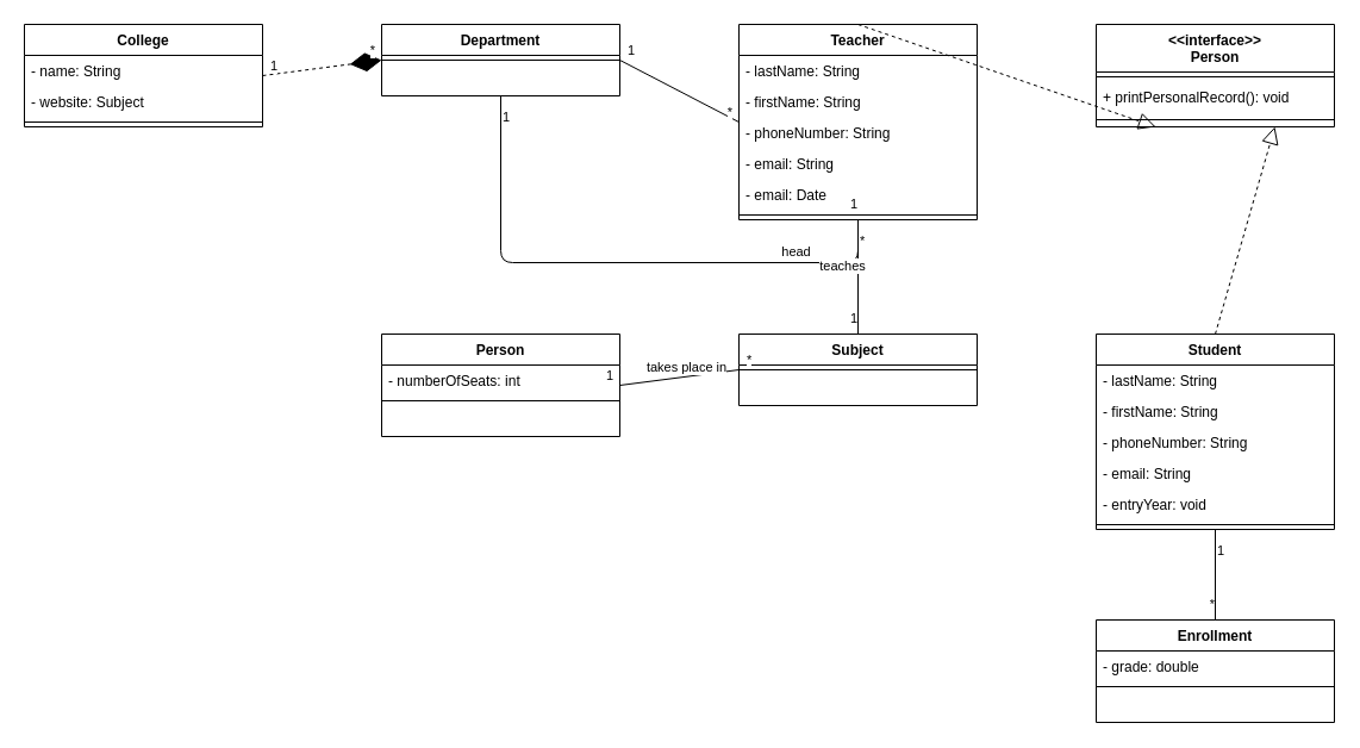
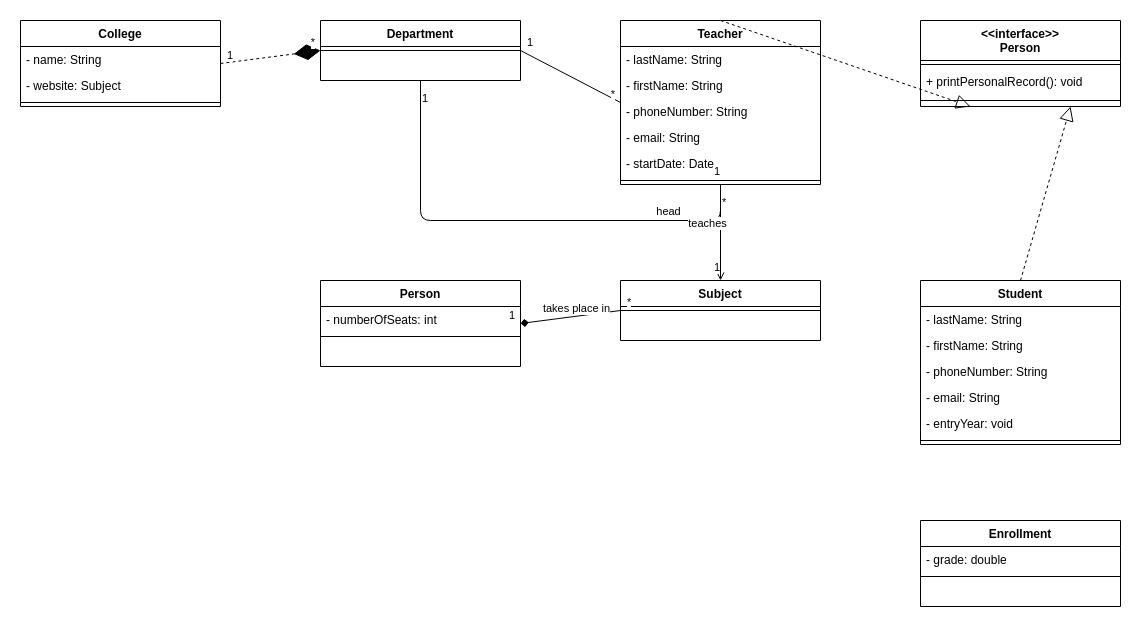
- <mxCell id="14" value="- email: Date" style="text;strokeColor=none;fillColor=none;align=left;verticalAlign=top;spacingLeft=4;spacingRight=4;overflow=hidden;rotatable=0;points=[[0,0.5],[1,0.5]];portConstraint=eastwest;" vertex="1" parent="9"><mxGeometry y="130" width="200" height="26" as="geometry" /></mxCell>
+ <mxCell id="14" value="- startDate: Date" style="text;strokeColor=none;fillColor=none;align=left;verticalAlign=top;spacingLeft=4;spacingRight=4;overflow=hidden;rotatable=0;points=[[0,0.5],[1,0.5]];portConstraint=eastwest;" vertex="1" parent="9"><mxGeometry y="130" width="200" height="26" as="geometry" /></mxCell>
- <mxCell id="48" value="" style="endArrow=none;html=1;exitX=0.5;exitY=1;exitDx=0;exitDy=0;entryX=0.5;entryY=0;entryDx=0;entryDy=0;" edge="1" parent="1" source="9" target="23"><mxGeometry width="160" relative="1" as="geometry"><mxPoint x="720" y="200" as="sourcePoint" /><mxPoint x="720" y="270" as="targetPoint" /></mxGeometry></mxCell>
+ <mxCell id="48" value="" style="endArrow=open;html=1;exitX=0.5;exitY=1;exitDx=0;exitDy=0;entryX=0.5;entryY=0;entryDx=0;entryDy=0;" edge="1" parent="1" source="9" target="23"><mxGeometry width="160" relative="1" as="geometry"><mxPoint x="720" y="200" as="sourcePoint" /><mxPoint x="720" y="270" as="targetPoint" /></mxGeometry></mxCell>
- <mxCell id="52" value="" style="endArrow=none;html=1;exitX=0;exitY=0.5;exitDx=0;exitDy=0;entryX=1;entryY=0.5;entryDx=0;entryDy=0;" edge="1" parent="1" source="23" target="26"><mxGeometry width="160" relative="1" as="geometry"><mxPoint x="610" y="310" as="sourcePoint" /><mxPoint x="530" y="323" as="targetPoint" /></mxGeometry></mxCell>
+ <mxCell id="52" value="" style="endArrow=diamond;html=1;exitX=0;exitY=0.5;exitDx=0;exitDy=0;entryX=1;entryY=0.5;entryDx=0;entryDy=0;" edge="1" parent="1" source="23" target="26"><mxGeometry width="160" relative="1" as="geometry"><mxPoint x="610" y="310" as="sourcePoint" /><mxPoint x="530" y="323" as="targetPoint" /></mxGeometry></mxCell>
- <mxCell id="56" value="" style="endArrow=none;html=1;exitX=0.5;exitY=1;exitDx=0;exitDy=0;entryX=0.5;entryY=0;entryDx=0;entryDy=0;" edge="1" parent="1" source="16" target="30"><mxGeometry width="160" relative="1" as="geometry"><mxPoint x="1020" y="460" as="sourcePoint" /><mxPoint x="1020" y="510" as="targetPoint" /></mxGeometry></mxCell>
- <mxCell id="57" value="1" style="edgeLabel;resizable=0;html=1;align=left;verticalAlign=top;" connectable="0" vertex="1" parent="56"><mxGeometry x="-1" relative="1" as="geometry"><mxPoint y="5" as="offset" /></mxGeometry></mxCell>
- <mxCell id="58" value="*" style="edgeLabel;resizable=0;html=1;align=right;verticalAlign=bottom;" connectable="0" vertex="1" parent="56"><mxGeometry x="1" relative="1" as="geometry"><mxPoint y="-5" as="offset" /></mxGeometry></mxCell>
